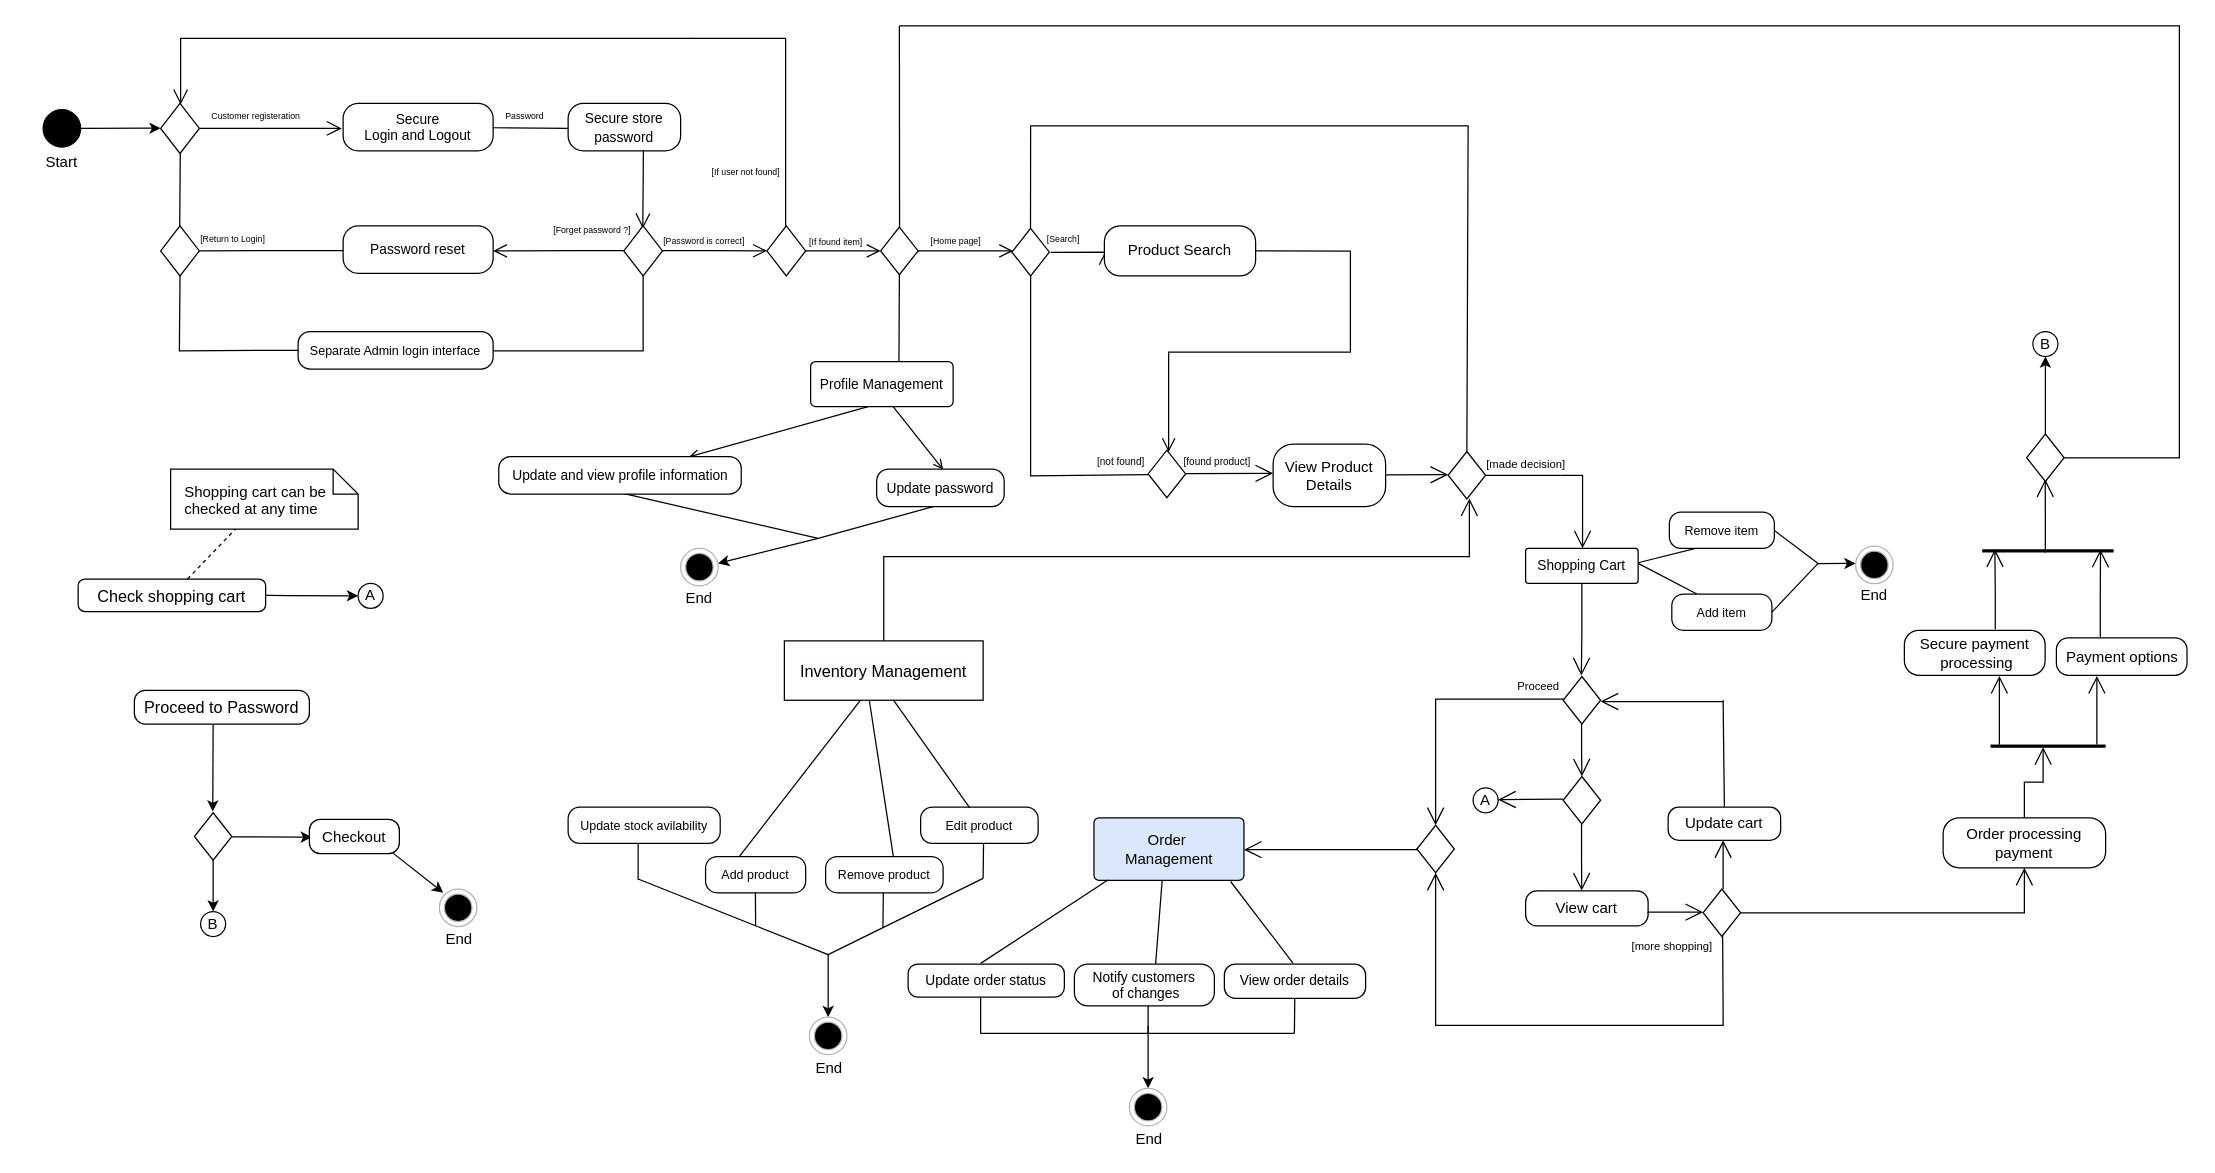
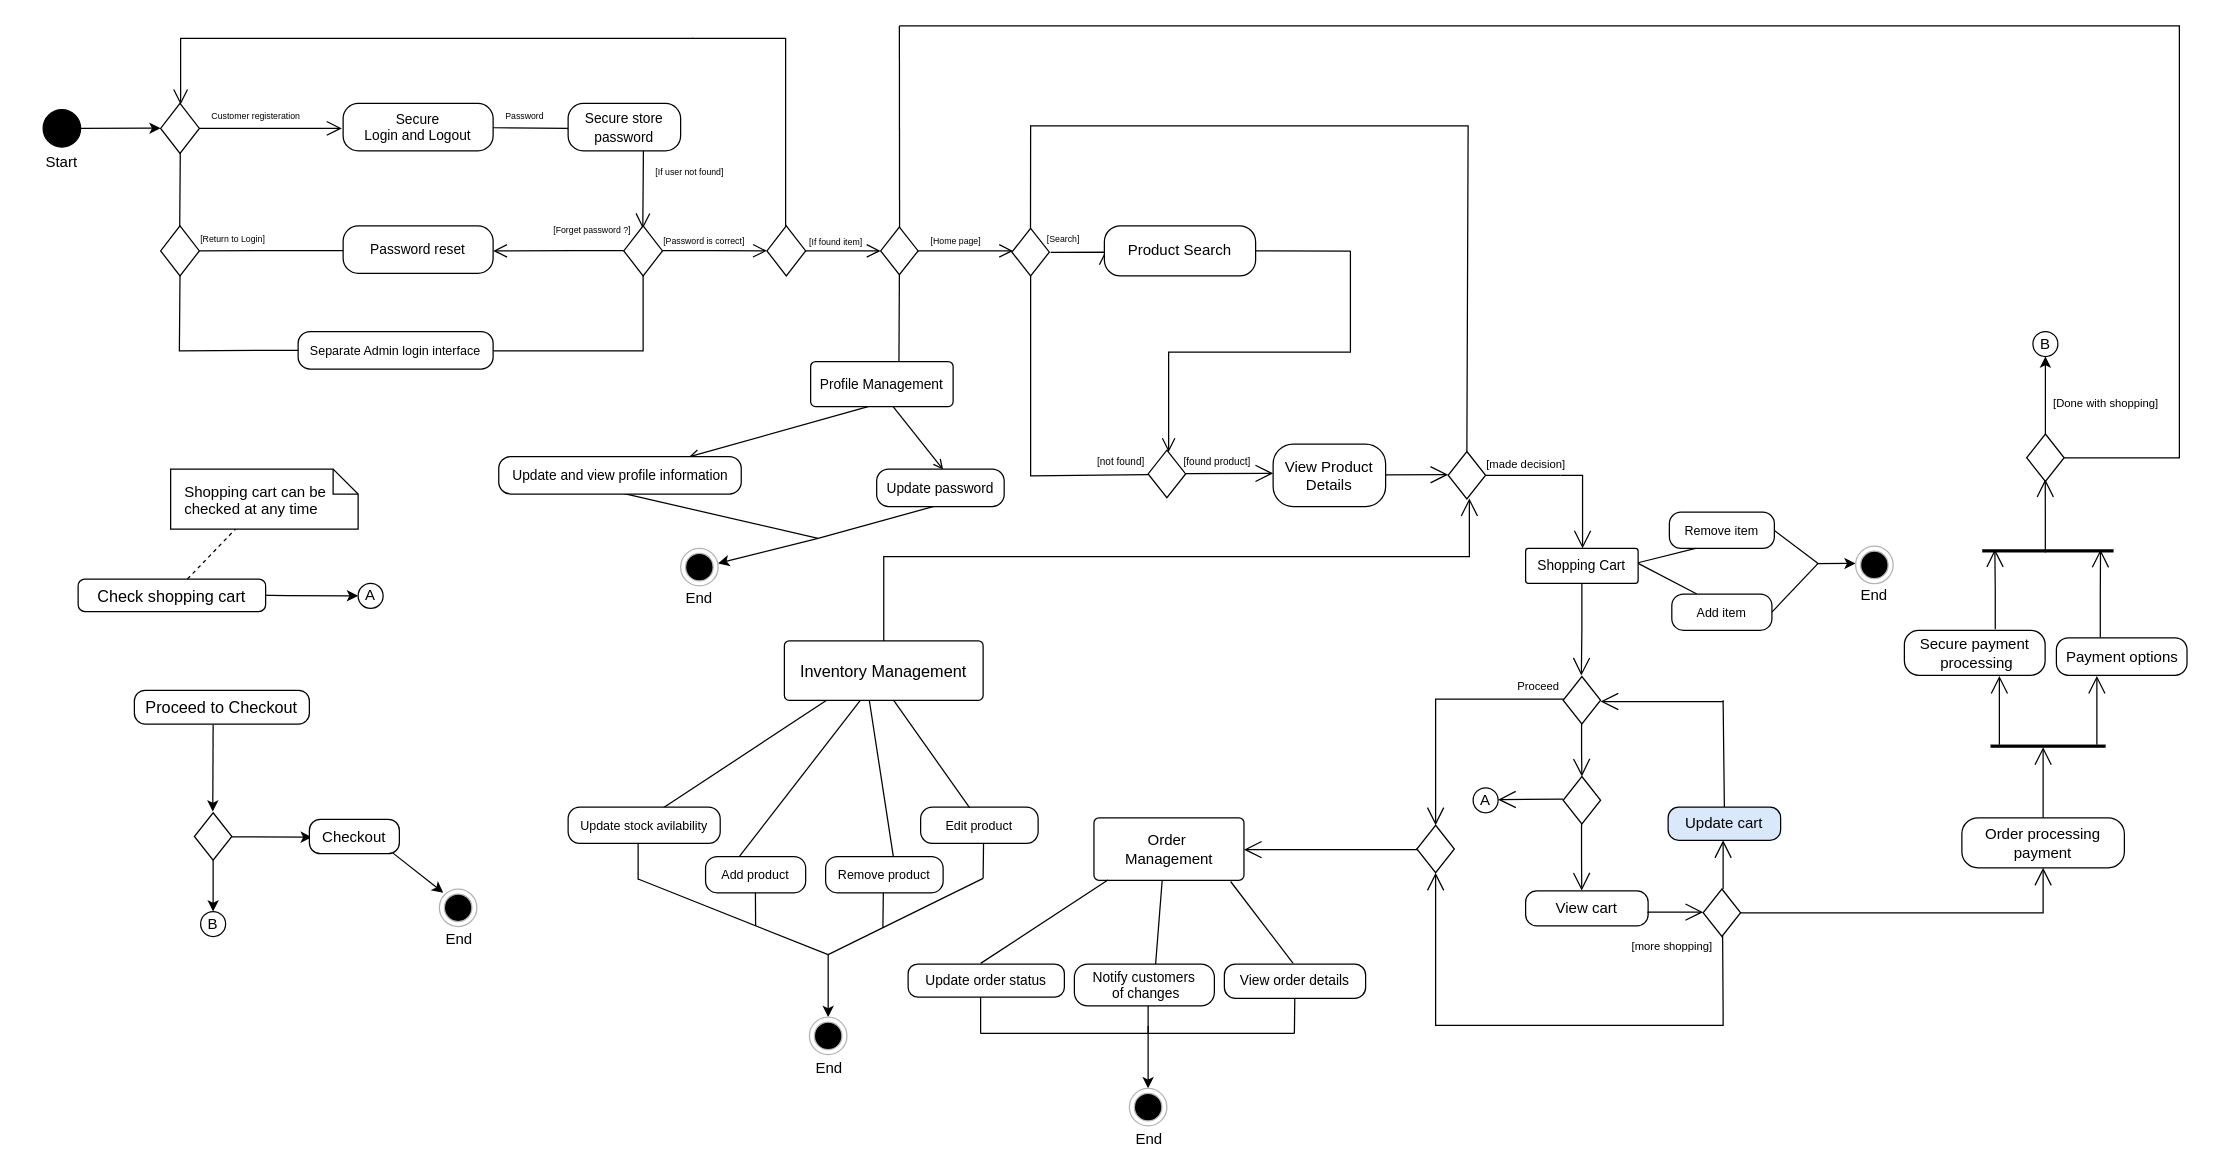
- <mxCell id="54" value="&lt;font style=&quot;font-size: 7px;&quot;&gt;[If user not found]&lt;/font&gt;" style="text;html=1;align=center;verticalAlign=middle;whiteSpace=wrap;rounded=0;" parent="1" vertex="1"><mxGeometry x="565" y="126.5" width="63" height="18" as="geometry" /></mxCell>
+ <mxCell id="54" value="&lt;font style=&quot;font-size: 7px;&quot;&gt;[If user not found]&lt;/font&gt;" style="text;html=1;align=center;verticalAlign=middle;whiteSpace=wrap;rounded=0;" parent="1" vertex="1"><mxGeometry x="520" y="126.5" width="63" height="18" as="geometry" /></mxCell>
+ <mxCell id="52" value="&lt;font style=&quot;font-size: 9px;&quot;&gt;[Done with&amp;nbsp;&lt;span style=&quot;background-color: initial;&quot;&gt;shopping]&lt;/span&gt;&lt;/font&gt;" style="text;html=1;align=center;verticalAlign=middle;resizable=0;points=[];autosize=1;strokeColor=none;fillColor=none;strokeWidth=2;" parent="1" vertex="1"><mxGeometry x="1628.82" y="306" width="110" height="30" as="geometry" /></mxCell>
- <mxCell id="108" value="&lt;span style=&quot;background-color: rgb(251, 251, 251);&quot;&gt;&lt;font style=&quot;font-size: 13px;&quot;&gt;Inventory Management&lt;/font&gt;&lt;/span&gt;" style="whiteSpace=wrap;html=1;arcSize=8;rounded=0;" parent="1" vertex="1"><mxGeometry x="627" y="512" width="159" height="47.5" as="geometry" /></mxCell>
+ <mxCell id="108" value="&lt;span style=&quot;background-color: rgb(251, 251, 251);&quot;&gt;&lt;font style=&quot;font-size: 13px;&quot;&gt;Inventory Management&lt;/font&gt;&lt;/span&gt;" style="rounded=1;whiteSpace=wrap;html=1;arcSize=8;" parent="1" vertex="1"><mxGeometry x="627" y="512" width="159" height="47.5" as="geometry" /></mxCell>
- <mxCell id="90" value="&lt;font style=&quot;text-wrap: nowrap; font-size: 13px;&quot;&gt;Proceed to&amp;nbsp;&lt;/font&gt;&lt;span style=&quot;font-size: 13px; text-wrap: nowrap; background-color: initial;&quot;&gt;Password&lt;/span&gt;" style="rounded=1;whiteSpace=wrap;html=1;arcSize=32;" parent="1" vertex="1"><mxGeometry x="107" y="551.5" width="140" height="27" as="geometry" /></mxCell>
+ <mxCell id="90" value="&lt;font style=&quot;text-wrap: nowrap; font-size: 13px;&quot;&gt;Proceed to&amp;nbsp;&lt;/font&gt;&lt;span style=&quot;font-size: 13px; text-wrap: nowrap; background-color: initial;&quot;&gt;Checkout&lt;/span&gt;" style="rounded=1;whiteSpace=wrap;html=1;arcSize=32;" parent="1" vertex="1"><mxGeometry x="107" y="551.5" width="140" height="27" as="geometry" /></mxCell>
+ <mxCell id="79" value="" style="endArrow=none;html=1;rounded=0;entryX=0.626;entryY=0.02;entryDx=0;entryDy=0;entryPerimeter=0;endFill=0;exitX=0.226;exitY=0.97;exitDx=0;exitDy=0;exitPerimeter=0;" parent="1" source="108" target="87" edge="1"><mxGeometry width="50" height="50" relative="1" as="geometry"><mxPoint x="621" y="595.98" as="sourcePoint" /><mxPoint x="678" y="595.496" as="targetPoint" /></mxGeometry></mxCell>
- <mxCell id="35" value="&lt;font style=&quot;font-size: 12px;&quot;&gt;Update&lt;/font&gt;&lt;span style=&quot;background-color: initial;&quot;&gt;&amp;nbsp;cart&lt;/span&gt;" style="rounded=1;whiteSpace=wrap;html=1;arcSize=32;" parent="1" vertex="1"><mxGeometry x="1334" y="645" width="90" height="26.5" as="geometry" /></mxCell>
+ <mxCell id="35" value="&lt;font style=&quot;font-size: 12px;&quot;&gt;Update&lt;/font&gt;&lt;span style=&quot;background-color: initial;&quot;&gt;&amp;nbsp;cart&lt;/span&gt;" style="rounded=1;whiteSpace=wrap;html=1;arcSize=32;fillColor=#dae8fc;" parent="1" vertex="1"><mxGeometry x="1334" y="645" width="90" height="26.5" as="geometry" /></mxCell>
- <mxCell id="55" value="Order processing payment" style="rounded=1;whiteSpace=wrap;html=1;arcSize=32;" parent="1" vertex="1"><mxGeometry x="1554" y="653.5" width="130" height="40" as="geometry" /></mxCell>
+ <mxCell id="55" value="Order processing payment" style="rounded=1;whiteSpace=wrap;html=1;arcSize=32;" parent="1" vertex="1"><mxGeometry x="1569" y="653.5" width="130" height="40" as="geometry" /></mxCell>
- <mxCell id="75" value="&lt;font style=&quot;font-size: 12px;&quot;&gt;Order&amp;nbsp;&lt;/font&gt;&lt;div&gt;&lt;font style=&quot;font-size: 12px;&quot;&gt;Management&lt;/font&gt;&lt;/div&gt;" style="rounded=1;whiteSpace=wrap;html=1;arcSize=8;fillColor=#dae8fc;" parent="1" vertex="1"><mxGeometry x="874.67" y="653.5" width="120" height="50" as="geometry" /></mxCell>
+ <mxCell id="75" value="&lt;font style=&quot;font-size: 12px;&quot;&gt;Order&amp;nbsp;&lt;/font&gt;&lt;div&gt;&lt;font style=&quot;font-size: 12px;&quot;&gt;Management&lt;/font&gt;&lt;/div&gt;" style="rounded=1;whiteSpace=wrap;html=1;arcSize=8;" parent="1" vertex="1"><mxGeometry x="874.67" y="653.5" width="120" height="50" as="geometry" /></mxCell>
